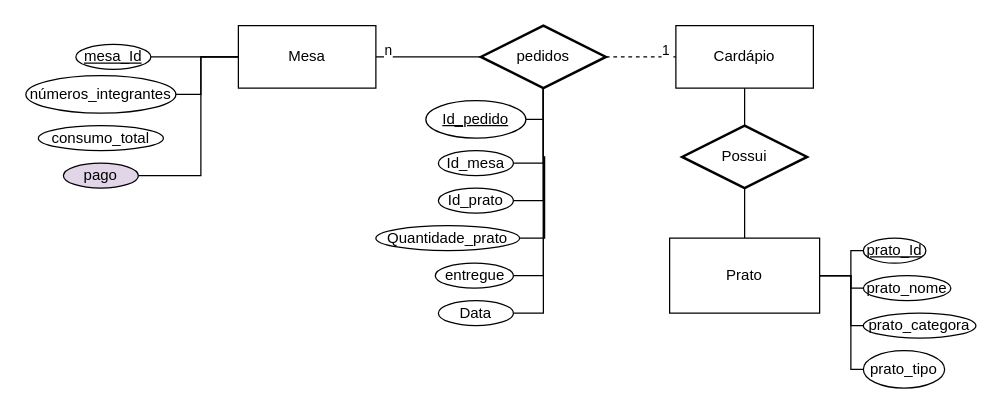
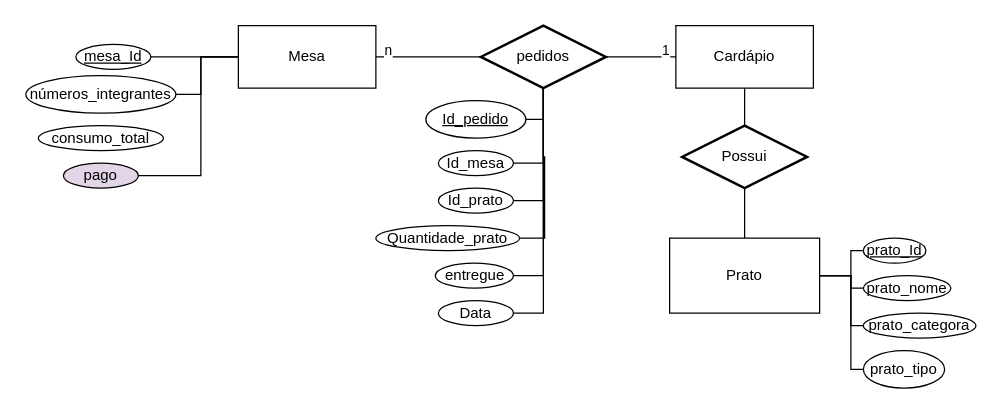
- <mxCell id="4" value="1" style="edgeStyle=orthogonalEdgeStyle;rounded=0;orthogonalLoop=1;jettySize=auto;html=1;endArrow=none;endFill=0;dashed=1;" parent="1" source="6" target="2" edge="1"><mxGeometry x="0.697" y="5" relative="1" as="geometry"><mxPoint as="offset" /></mxGeometry></mxCell>
+ <mxCell id="4" value="1" style="edgeStyle=orthogonalEdgeStyle;rounded=0;orthogonalLoop=1;jettySize=auto;html=1;endArrow=none;endFill=0;" parent="1" source="6" target="2" edge="1"><mxGeometry x="0.697" y="5" relative="1" as="geometry"><mxPoint as="offset" /></mxGeometry></mxCell>
